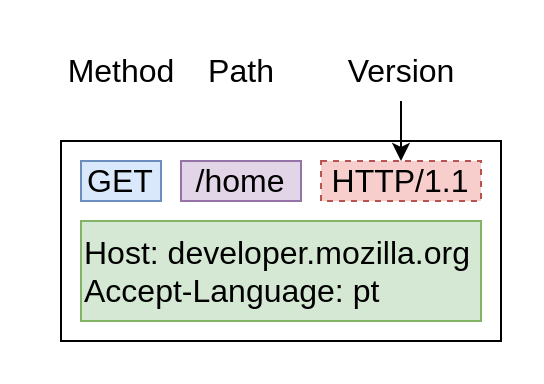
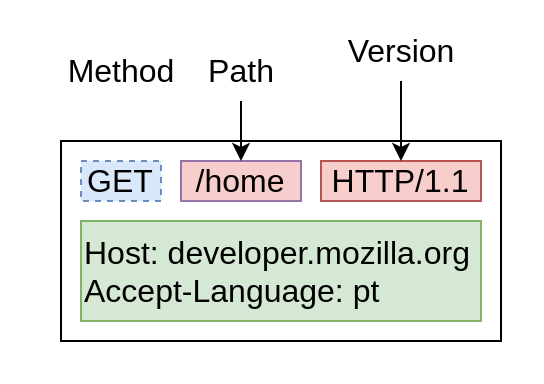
- <mxCell id="9" value="Version" style="text;html=1;align=center;verticalAlign=middle;resizable=0;points=[];autosize=1;strokeColor=none;fillColor=none;fontSize=16;" vertex="1" parent="1"><mxGeometry x="160" y="20" width="80" height="30" as="geometry" /></mxCell>
+ <mxCell id="9" value="Version" style="text;html=1;align=center;verticalAlign=middle;resizable=0;points=[];autosize=1;strokeColor=none;fillColor=none;fontSize=16;" vertex="1" parent="1"><mxGeometry x="160" y="10" width="80" height="30" as="geometry" /></mxCell>
+ <mxCell id="10" style="rounded=0;orthogonalLoop=1;jettySize=auto;html=1;fontSize=16;" edge="1" parent="1" source="8" target="5"><mxGeometry relative="1" as="geometry"><mxPoint x="48.182" y="50" as="sourcePoint" /><mxPoint x="70" y="90" as="targetPoint" /></mxGeometry></mxCell>
- <mxCell id="4" value="GET" style="rounded=0;whiteSpace=wrap;html=1;fontSize=16;fillColor=#dae8fc;strokeColor=#6c8ebf;" vertex="1" parent="1"><mxGeometry x="40" y="80" width="40" height="20" as="geometry" /></mxCell>
+ <mxCell id="4" value="GET" style="rounded=0;whiteSpace=wrap;html=1;fontSize=16;fillColor=#dae8fc;strokeColor=#6c8ebf;dashed=1;" vertex="1" parent="1"><mxGeometry x="40" y="80" width="40" height="20" as="geometry" /></mxCell>
- <mxCell id="5" value="&lt;span style=&quot;text-align: justify;&quot;&gt;/home&lt;/span&gt;" style="rounded=0;whiteSpace=wrap;html=1;fontSize=16;fillColor=#e1d5e7;strokeColor=#9673a6;" vertex="1" parent="1"><mxGeometry x="90" y="80" width="60" height="20" as="geometry" /></mxCell>
+ <mxCell id="5" value="&lt;span style=&quot;text-align: justify;&quot;&gt;/home&lt;/span&gt;" style="rounded=0;whiteSpace=wrap;html=1;fontSize=16;fillColor=#f8cecc;strokeColor=#9673a6;" vertex="1" parent="1"><mxGeometry x="90" y="80" width="60" height="20" as="geometry" /></mxCell>
- <mxCell id="6" value="&lt;span style=&quot;text-align: justify;&quot;&gt;HTTP/1.1&lt;/span&gt;" style="rounded=0;whiteSpace=wrap;html=1;fontSize=16;fillColor=#f8cecc;strokeColor=#b85450;dashed=1;" vertex="1" parent="1"><mxGeometry x="160" y="80" width="80" height="20" as="geometry" /></mxCell>
+ <mxCell id="6" value="&lt;span style=&quot;text-align: justify;&quot;&gt;HTTP/1.1&lt;/span&gt;" style="rounded=0;whiteSpace=wrap;html=1;fontSize=16;fillColor=#f8cecc;strokeColor=#b85450;" vertex="1" parent="1"><mxGeometry x="160" y="80" width="80" height="20" as="geometry" /></mxCell>
